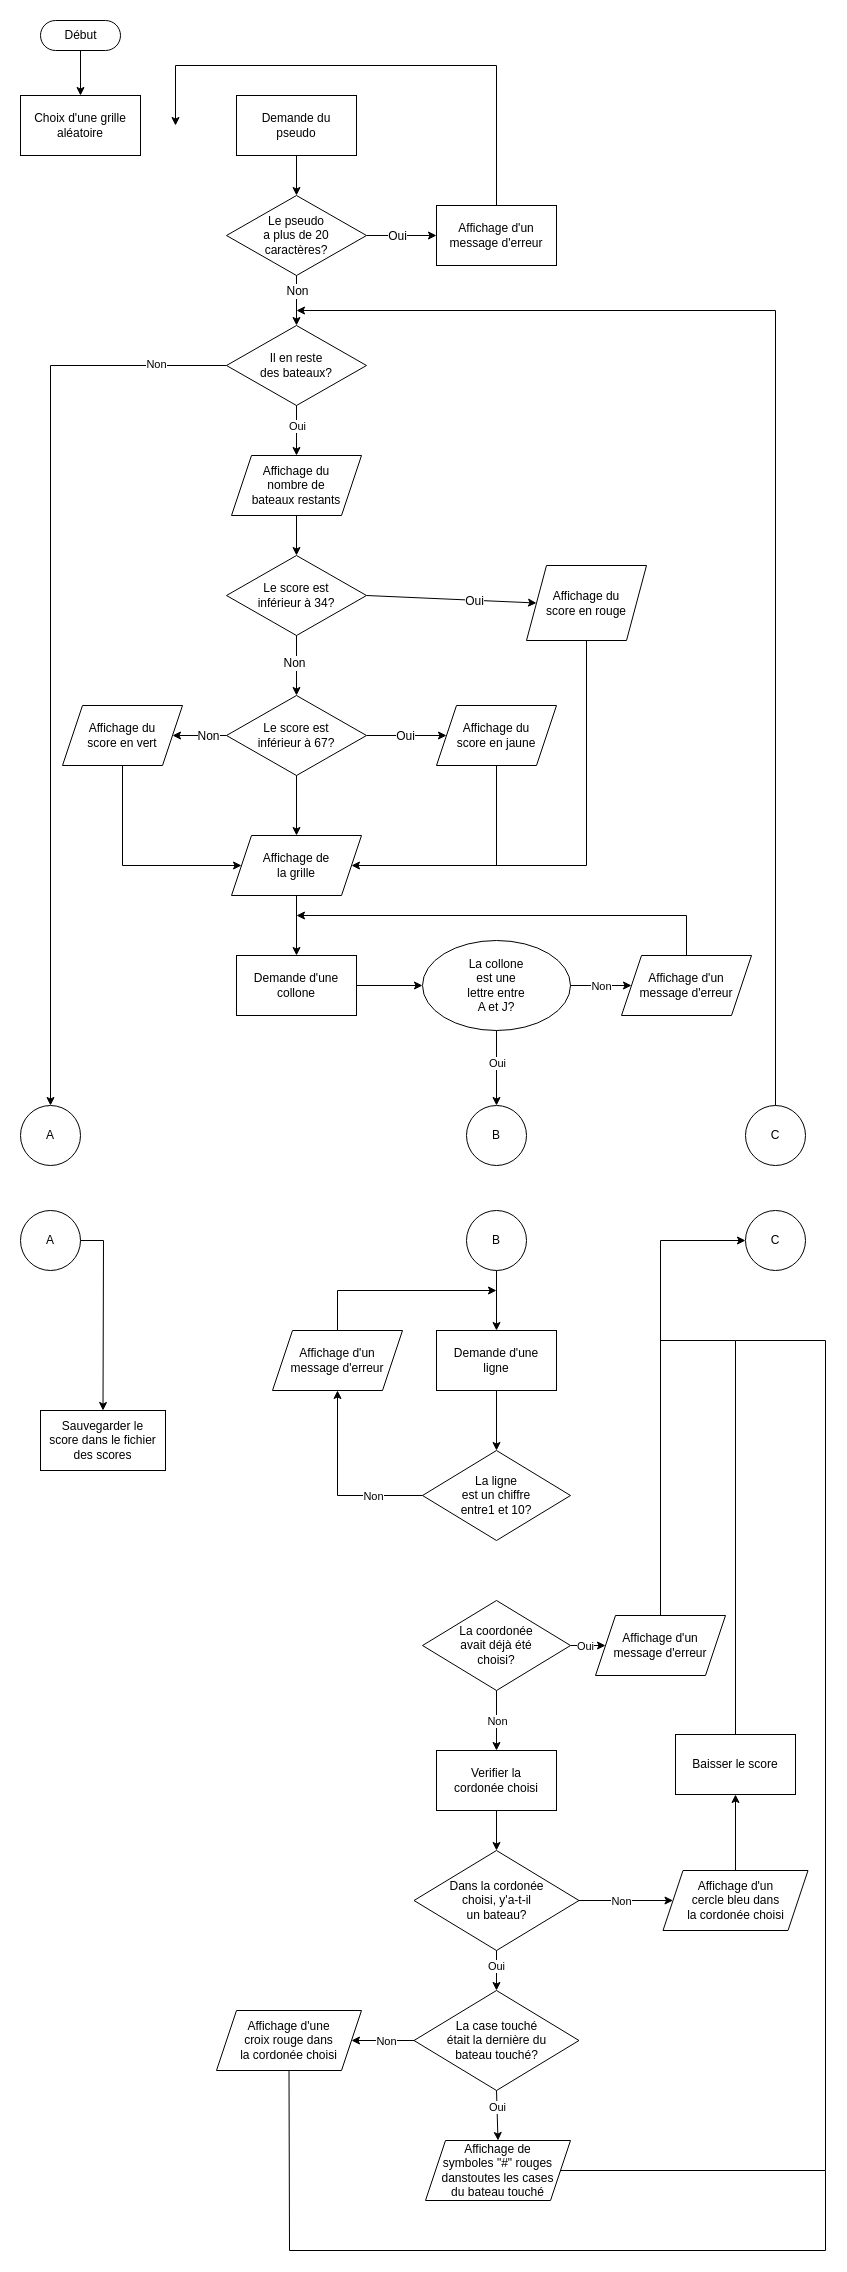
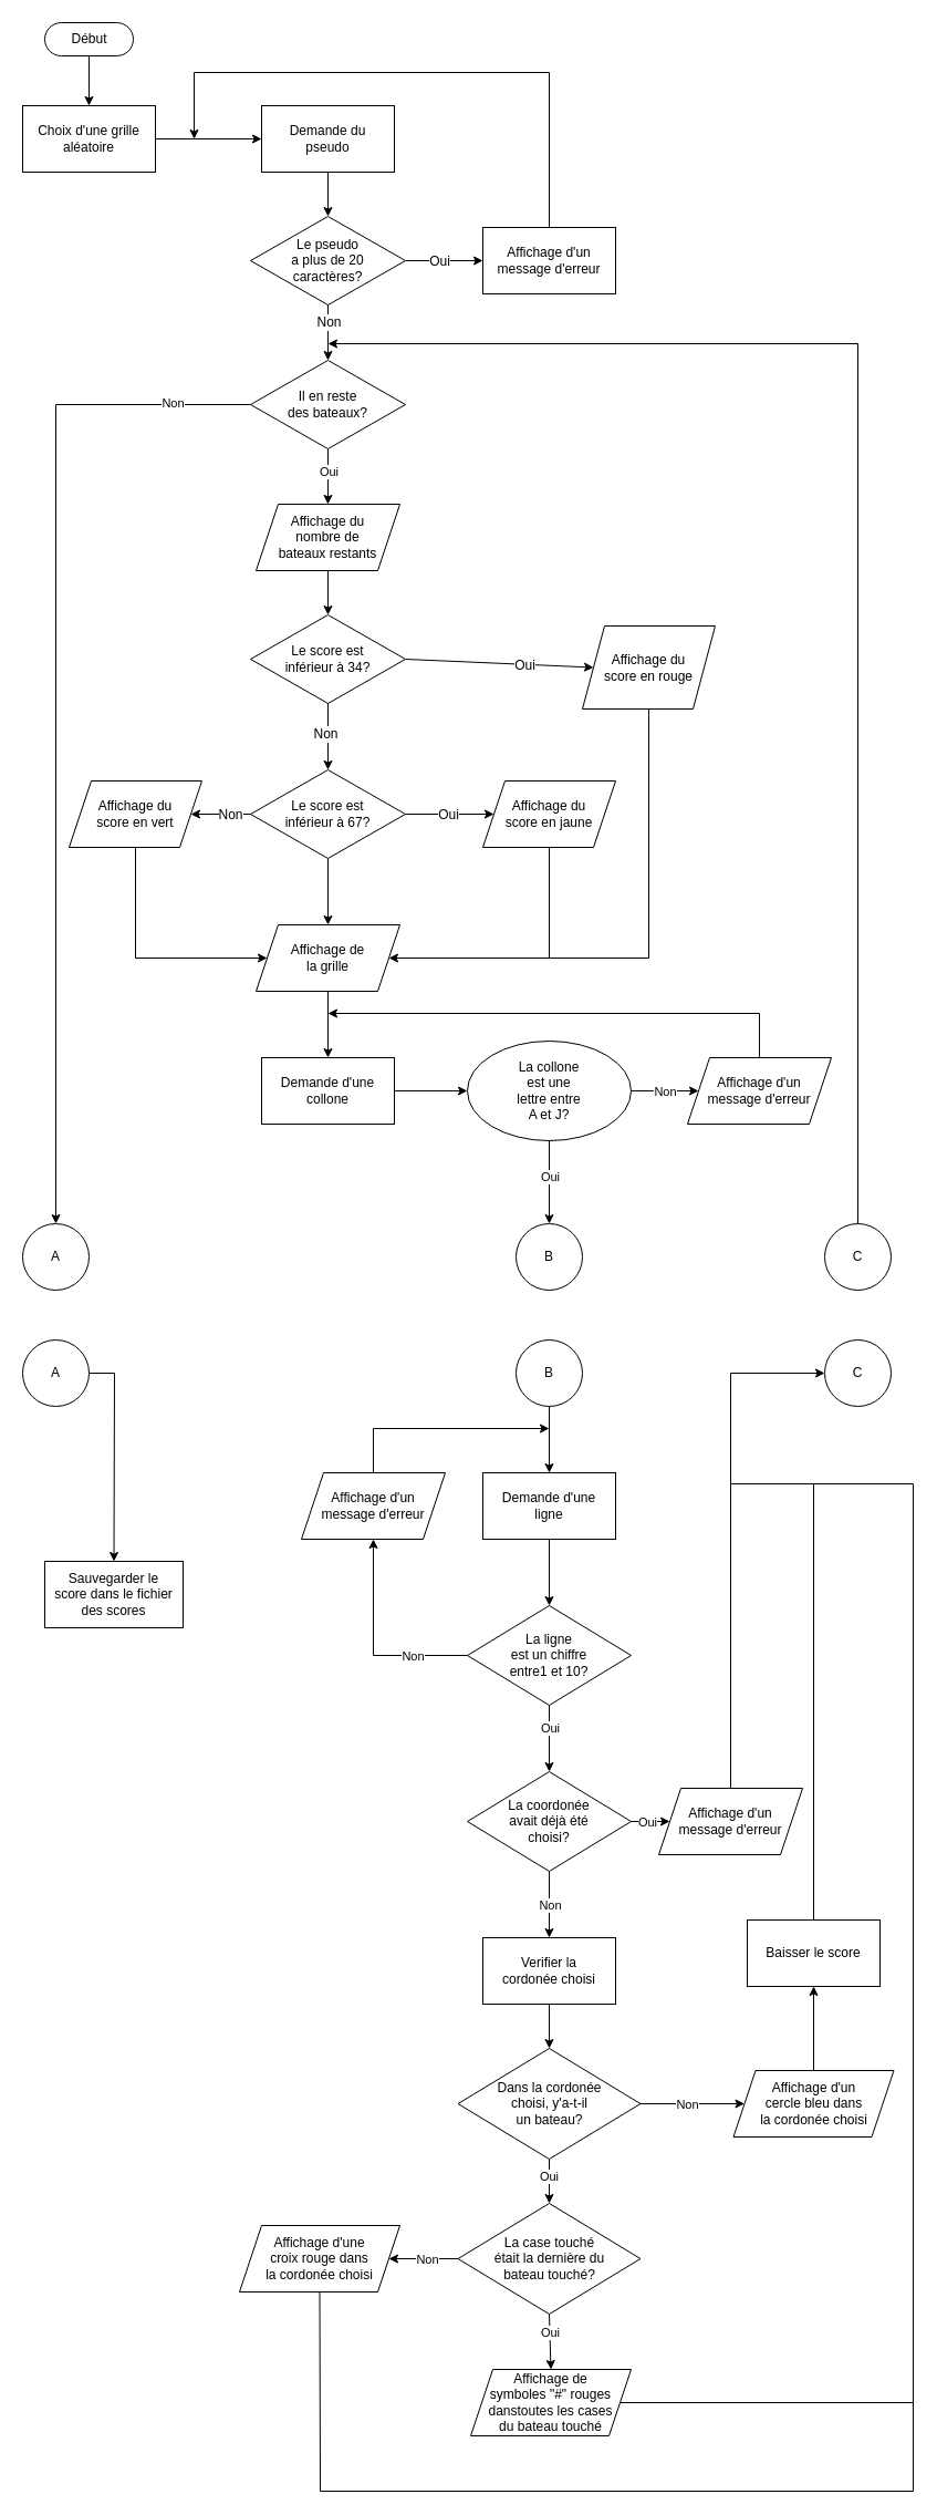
+ <mxCell id="87" value="" style="endArrow=classic;html=1;rounded=0;exitX=1;exitY=0.5;exitDx=0;exitDy=0;entryX=0;entryY=0.5;entryDx=0;entryDy=0;" edge="1" parent="1" source="86" target="3"><mxGeometry width="50" height="50" relative="1" as="geometry"><mxPoint x="465" y="260" as="sourcePoint" /><mxPoint x="515" y="210" as="targetPoint" /></mxGeometry></mxCell>
+ <mxCell id="57" value="" style="endArrow=classic;html=1;rounded=0;exitX=0.5;exitY=1;exitDx=0;exitDy=0;entryX=0.5;entryY=0;entryDx=0;entryDy=0;" parent="1" source="51" target="59" edge="1"><mxGeometry width="50" height="50" relative="1" as="geometry"><mxPoint x="532" y="1360" as="sourcePoint" /><mxPoint x="562" y="1560" as="targetPoint" /></mxGeometry></mxCell>
+ <mxCell id="58" value="Oui" style="edgeLabel;html=1;align=center;verticalAlign=middle;resizable=0;points=[];" parent="57" vertex="1" connectable="0"><mxGeometry x="-0.533" y="1" relative="1" as="geometry"><mxPoint x="-1" y="6" as="offset" /></mxGeometry></mxCell>
